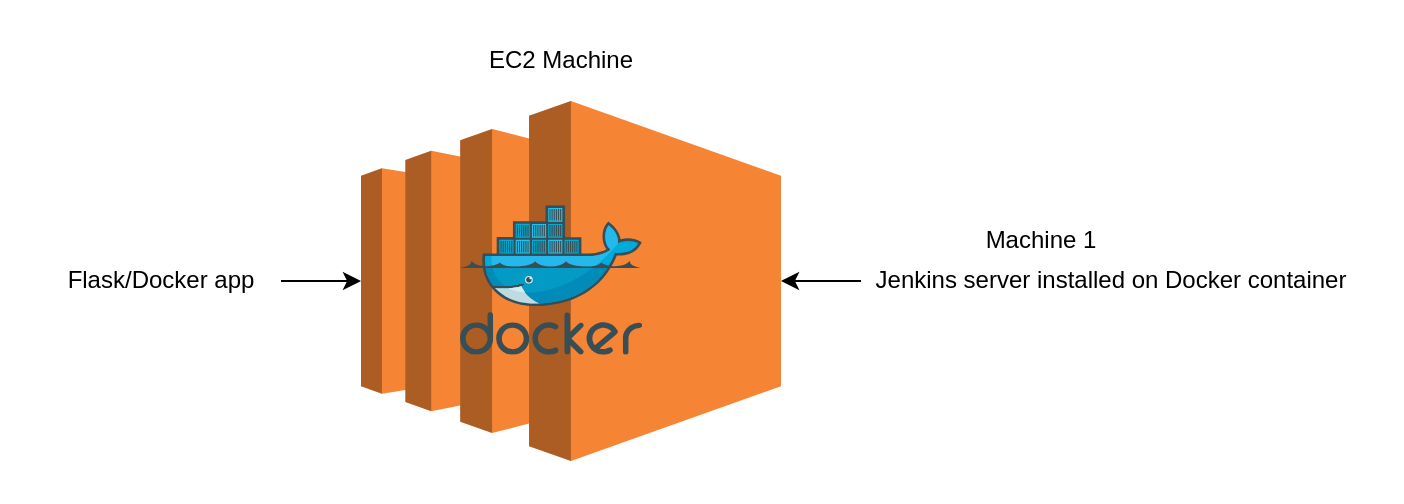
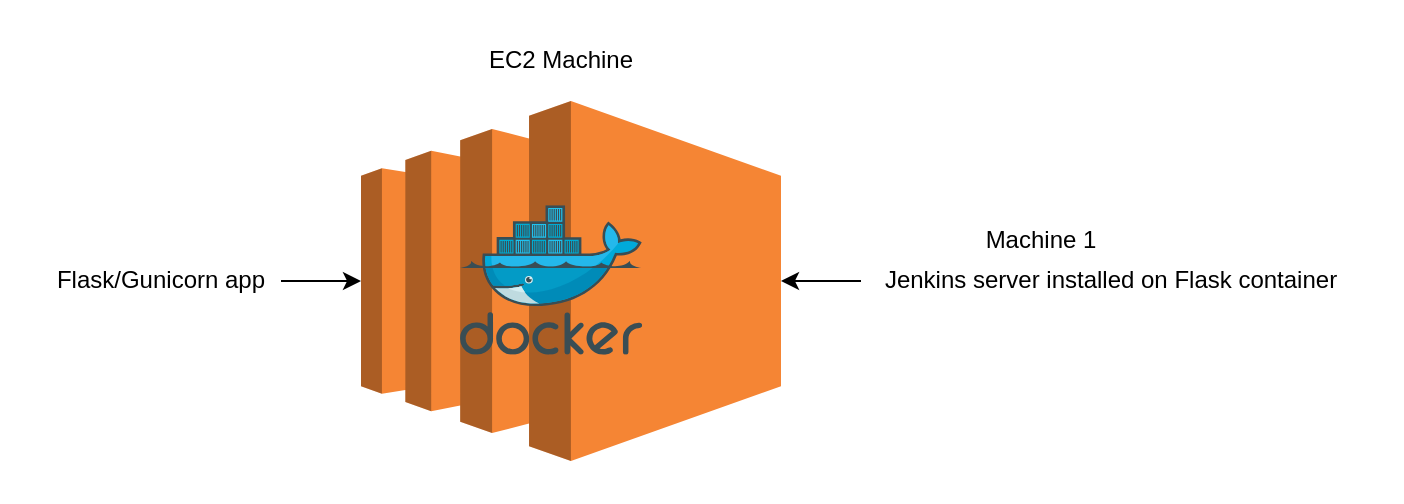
- <mxCell id="9" value="Flask/Docker app" style="text;html=1;align=center;verticalAlign=middle;resizable=0;points=[];autosize=1;strokeColor=none;" vertex="1" parent="1"><mxGeometry x="20" y="130" width="120" height="20" as="geometry" /></mxCell>
+ <mxCell id="9" value="Flask/Gunicorn app" style="text;html=1;align=center;verticalAlign=middle;resizable=0;points=[];autosize=1;strokeColor=none;" vertex="1" parent="1"><mxGeometry x="20" y="130" width="120" height="20" as="geometry" /></mxCell>
- <mxCell id="5" value="Jenkins server installed on Docker container" style="text;html=1;align=center;verticalAlign=middle;resizable=0;points=[];autosize=1;strokeColor=none;" vertex="1" parent="1"><mxGeometry x="430" y="130" width="250" height="20" as="geometry" /></mxCell>
+ <mxCell id="5" value="Jenkins server installed on Flask container" style="text;html=1;align=center;verticalAlign=middle;resizable=0;points=[];autosize=1;strokeColor=none;" vertex="1" parent="1"><mxGeometry x="430" y="130" width="250" height="20" as="geometry" /></mxCell>
